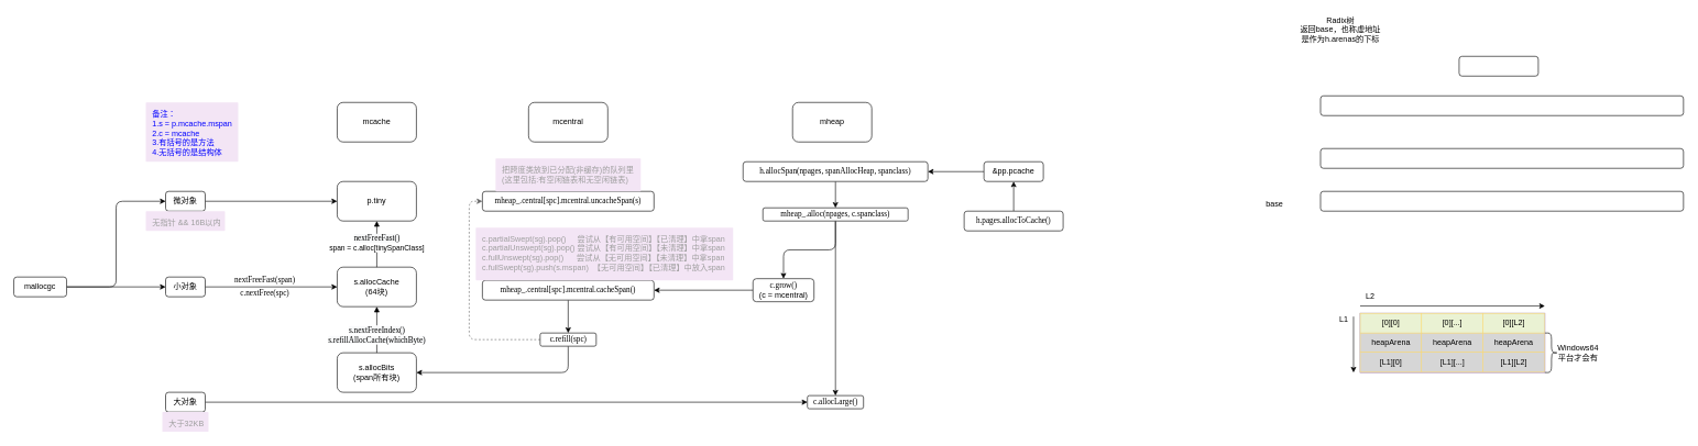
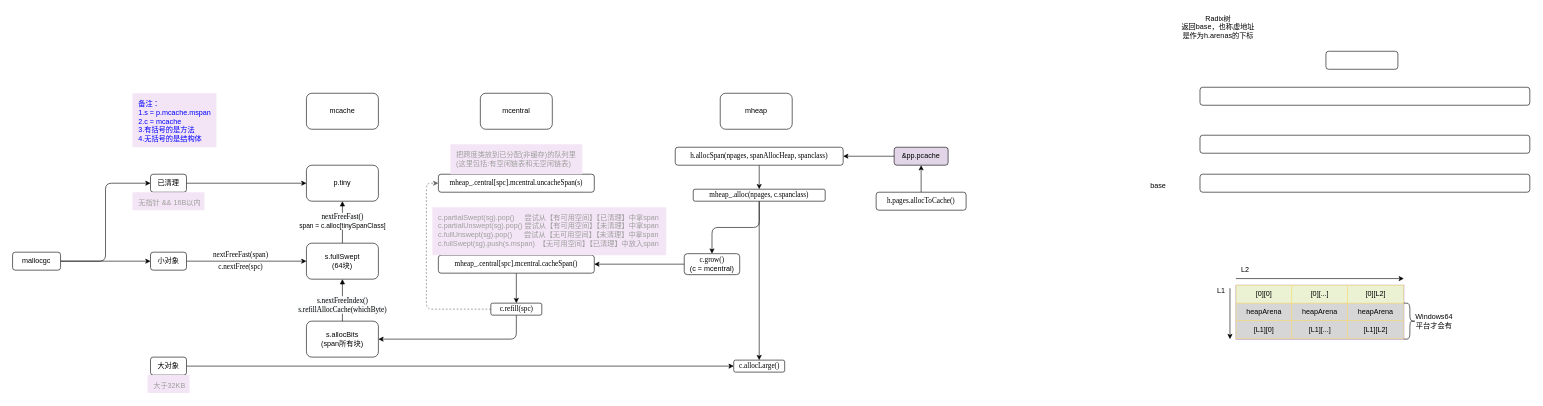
- <mxCell id="42" value="&amp;amp;pp.pcache" style="rounded=1;whiteSpace=wrap;html=1;" parent="1" vertex="1"><mxGeometry x="1490" y="245" width="90" height="30" as="geometry" /></mxCell>
+ <mxCell id="42" value="&amp;amp;pp.pcache" style="rounded=1;whiteSpace=wrap;html=1;fillColor=#e1d5e7;" parent="1" vertex="1"><mxGeometry x="1490" y="245" width="90" height="30" as="geometry" /></mxCell>
- <mxCell id="25" value="微对象" style="rounded=1;whiteSpace=wrap;html=1;" parent="1" vertex="1"><mxGeometry x="250" y="290" width="60" height="30" as="geometry" /></mxCell>
+ <mxCell id="25" value="已清理" style="rounded=1;whiteSpace=wrap;html=1;" parent="1" vertex="1"><mxGeometry x="250" y="290" width="60" height="30" as="geometry" /></mxCell>
- <mxCell id="2" value="&lt;span&gt;s.allocCache&lt;br&gt;&lt;/span&gt;(64块)&lt;span&gt;&lt;br&gt;&lt;/span&gt;" style="rounded=1;whiteSpace=wrap;html=1;" parent="1" vertex="1"><mxGeometry x="510" y="405" width="120" height="60" as="geometry" /></mxCell>
+ <mxCell id="2" value="&lt;span&gt;s.fullSwept&lt;br&gt;&lt;/span&gt;(64块)&lt;span&gt;&lt;br&gt;&lt;/span&gt;" style="rounded=1;whiteSpace=wrap;html=1;" parent="1" vertex="1"><mxGeometry x="510" y="405" width="120" height="60" as="geometry" /></mxCell>
